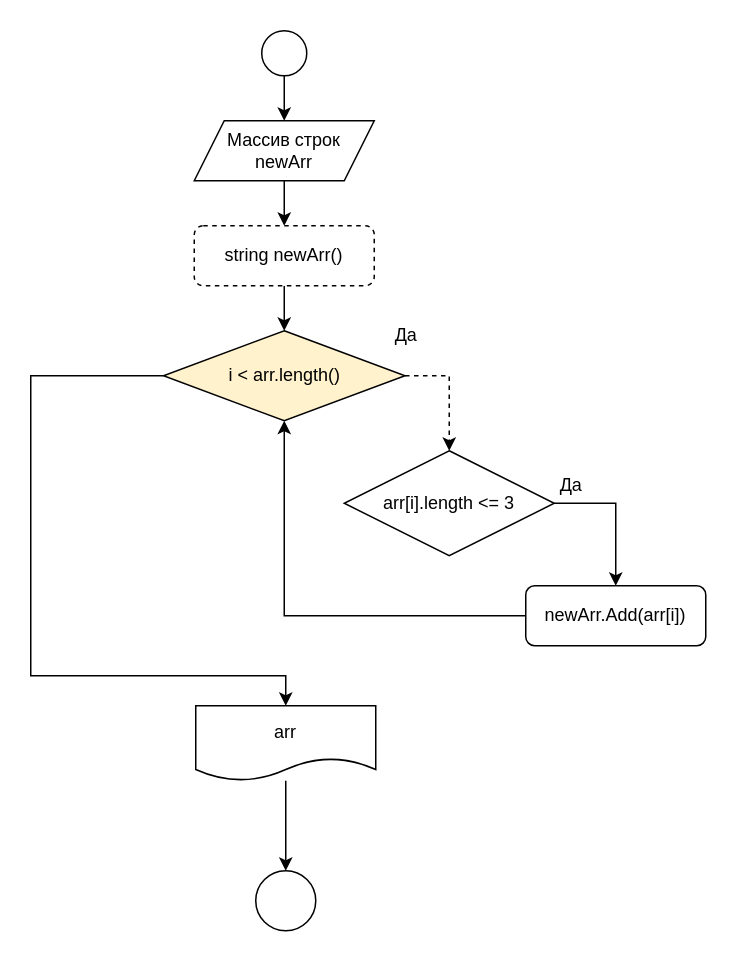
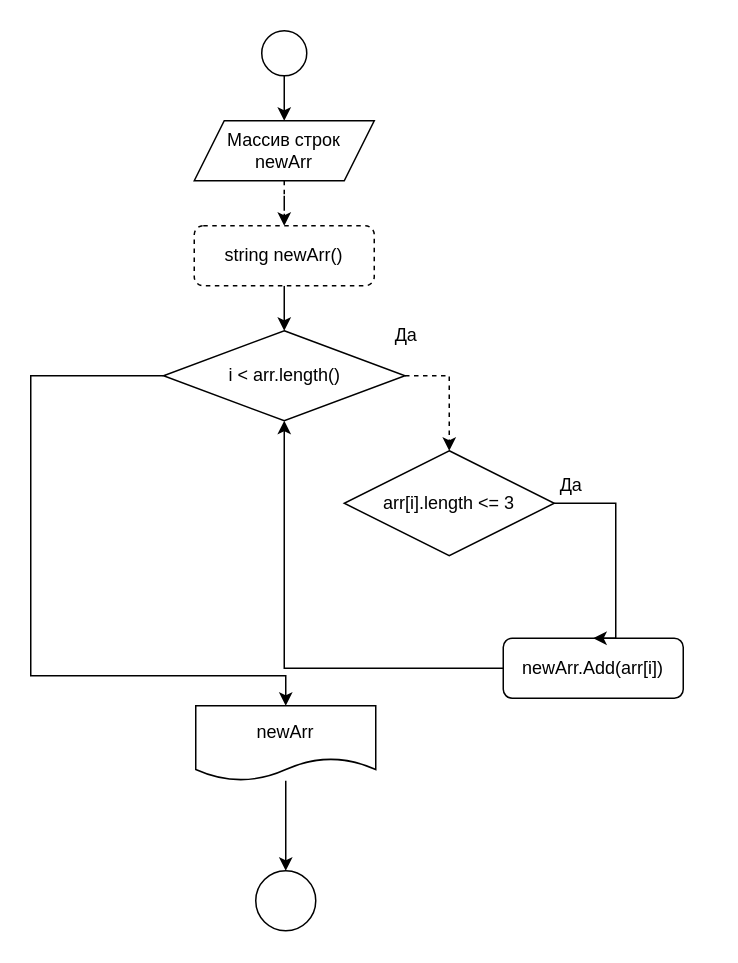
- <mxCell id="4" style="edgeStyle=orthogonalEdgeStyle;rounded=0;orthogonalLoop=1;jettySize=auto;html=1;" edge="1" parent="1" source="5" target="7"><mxGeometry relative="1" as="geometry" /></mxCell>
+ <mxCell id="4" style="edgeStyle=orthogonalEdgeStyle;rounded=0;orthogonalLoop=1;jettySize=auto;html=1;dashed=1;" edge="1" parent="1" source="5" target="7"><mxGeometry relative="1" as="geometry" /></mxCell>
- <mxCell id="10" value="i &amp;lt; arr.length()" style="rhombus;whiteSpace=wrap;html=1;fillColor=#fff2cc;" vertex="1" parent="1"><mxGeometry x="108.5" y="220" width="161" height="60" as="geometry" /></mxCell>
+ <mxCell id="10" value="i &amp;lt; arr.length()" style="rhombus;whiteSpace=wrap;html=1;" vertex="1" parent="1"><mxGeometry x="108.5" y="220" width="161" height="60" as="geometry" /></mxCell>
- <mxCell id="12" value="newArr.Add(arr[i])" style="rounded=1;whiteSpace=wrap;html=1;" vertex="1" parent="1"><mxGeometry x="350" y="390" width="120" height="40" as="geometry" /></mxCell>
+ <mxCell id="12" value="newArr.Add(arr[i])" style="rounded=1;whiteSpace=wrap;html=1;" vertex="1" parent="1"><mxGeometry x="335" y="425" width="120" height="40" as="geometry" /></mxCell>
- <mxCell id="19" value="arr" style="shape=document;whiteSpace=wrap;html=1;boundedLbl=1;" vertex="1" parent="1"><mxGeometry x="130" y="470" width="120" height="50" as="geometry" /></mxCell>
+ <mxCell id="19" value="newArr" style="shape=document;whiteSpace=wrap;html=1;boundedLbl=1;" vertex="1" parent="1"><mxGeometry x="130" y="470" width="120" height="50" as="geometry" /></mxCell>
